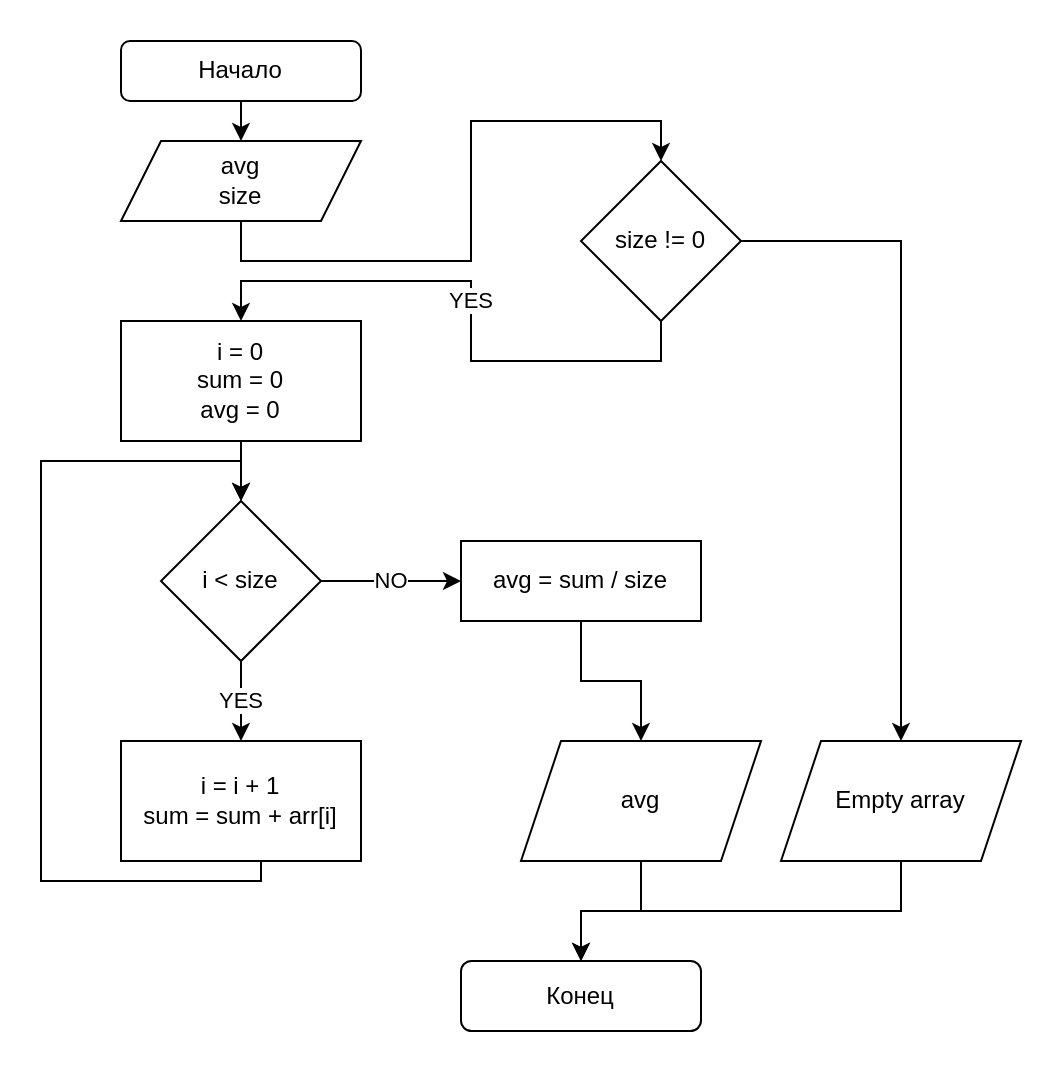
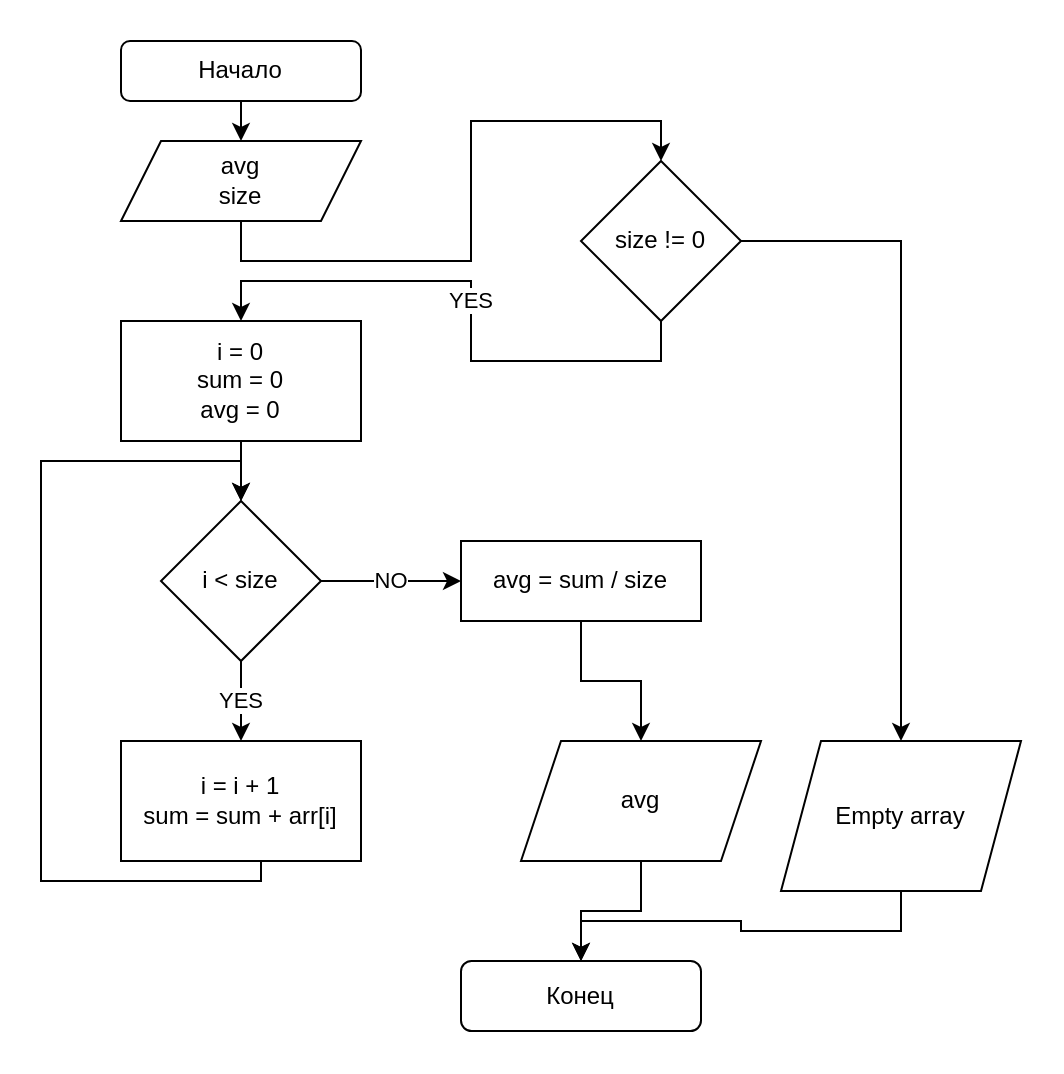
- <mxCell id="19" value="Empty array" style="shape=parallelogram;perimeter=parallelogramPerimeter;whiteSpace=wrap;html=1;fixedSize=1;" vertex="1" parent="1"><mxGeometry x="390" y="370" width="120" height="60" as="geometry" /></mxCell>
+ <mxCell id="19" value="Empty array" style="shape=parallelogram;perimeter=parallelogramPerimeter;whiteSpace=wrap;html=1;fixedSize=1;" vertex="1" parent="1"><mxGeometry x="390" y="370" width="120" height="75" as="geometry" /></mxCell>
